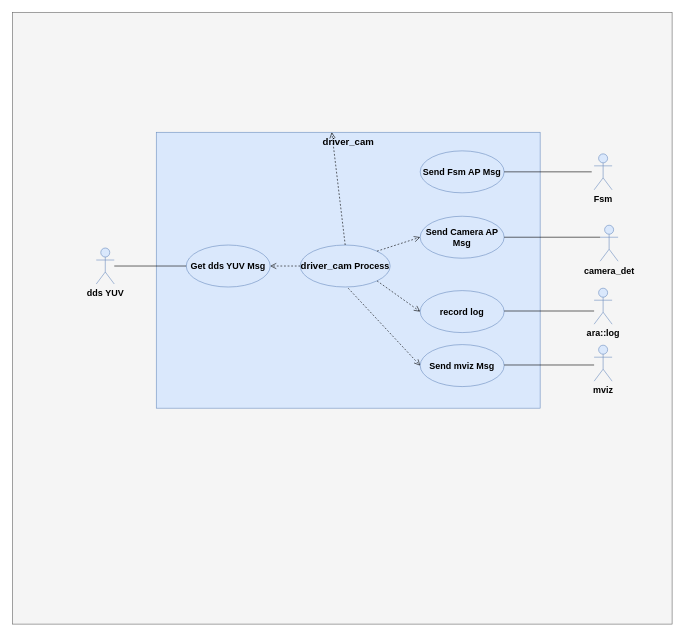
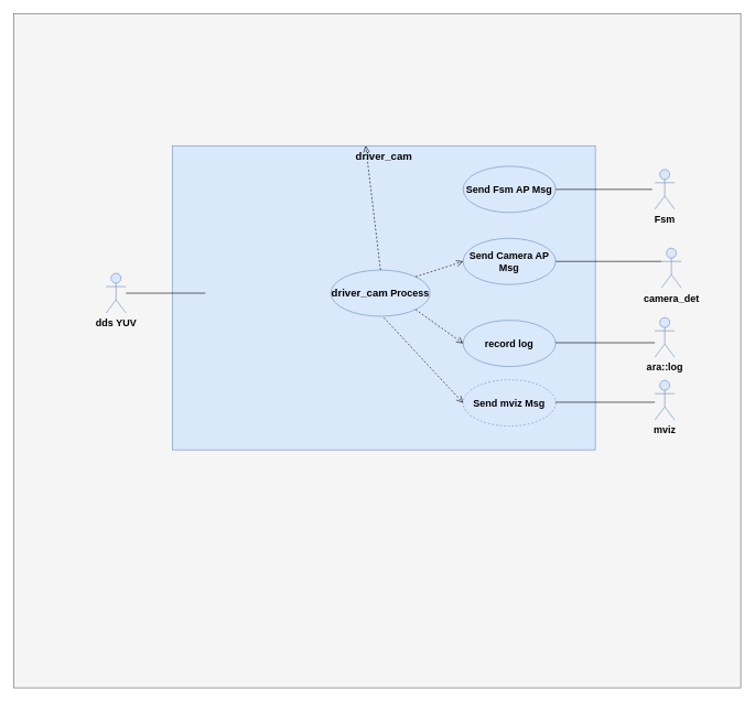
- <mxCell id="5" value="Get dds YUV Msg" style="ellipse;whiteSpace=wrap;html=1;fontSize=15;fillColor=#dae8fc;strokeColor=#6c8ebf;fontStyle=1" vertex="1" parent="1"><mxGeometry x="310" y="408" width="140" height="70" as="geometry" /></mxCell>
- <mxCell id="13" value="" style="html=1;verticalAlign=bottom;endArrow=open;dashed=1;endSize=8;rounded=0;fontSize=15;entryX=1;entryY=0.5;entryDx=0;entryDy=0;exitX=0;exitY=0.5;exitDx=0;exitDy=0;" edge="1" parent="1" source="4" target="5"><mxGeometry relative="1" as="geometry"><mxPoint x="470" y="228" as="sourcePoint" /><mxPoint x="580" y="413" as="targetPoint" /></mxGeometry></mxCell>
- <mxCell id="20" value="Send mviz Msg" style="ellipse;whiteSpace=wrap;html=1;fontSize=15;fillColor=#dae8fc;strokeColor=#6c8ebf;fontStyle=1" vertex="1" parent="1"><mxGeometry x="700" y="574" width="140" height="70" as="geometry" /></mxCell>
+ <mxCell id="20" value="Send mviz Msg" style="ellipse;whiteSpace=wrap;html=1;fontSize=15;fillColor=#dae8fc;strokeColor=#6c8ebf;fontStyle=1;dashed=1;" vertex="1" parent="1"><mxGeometry x="700" y="574" width="140" height="70" as="geometry" /></mxCell>
